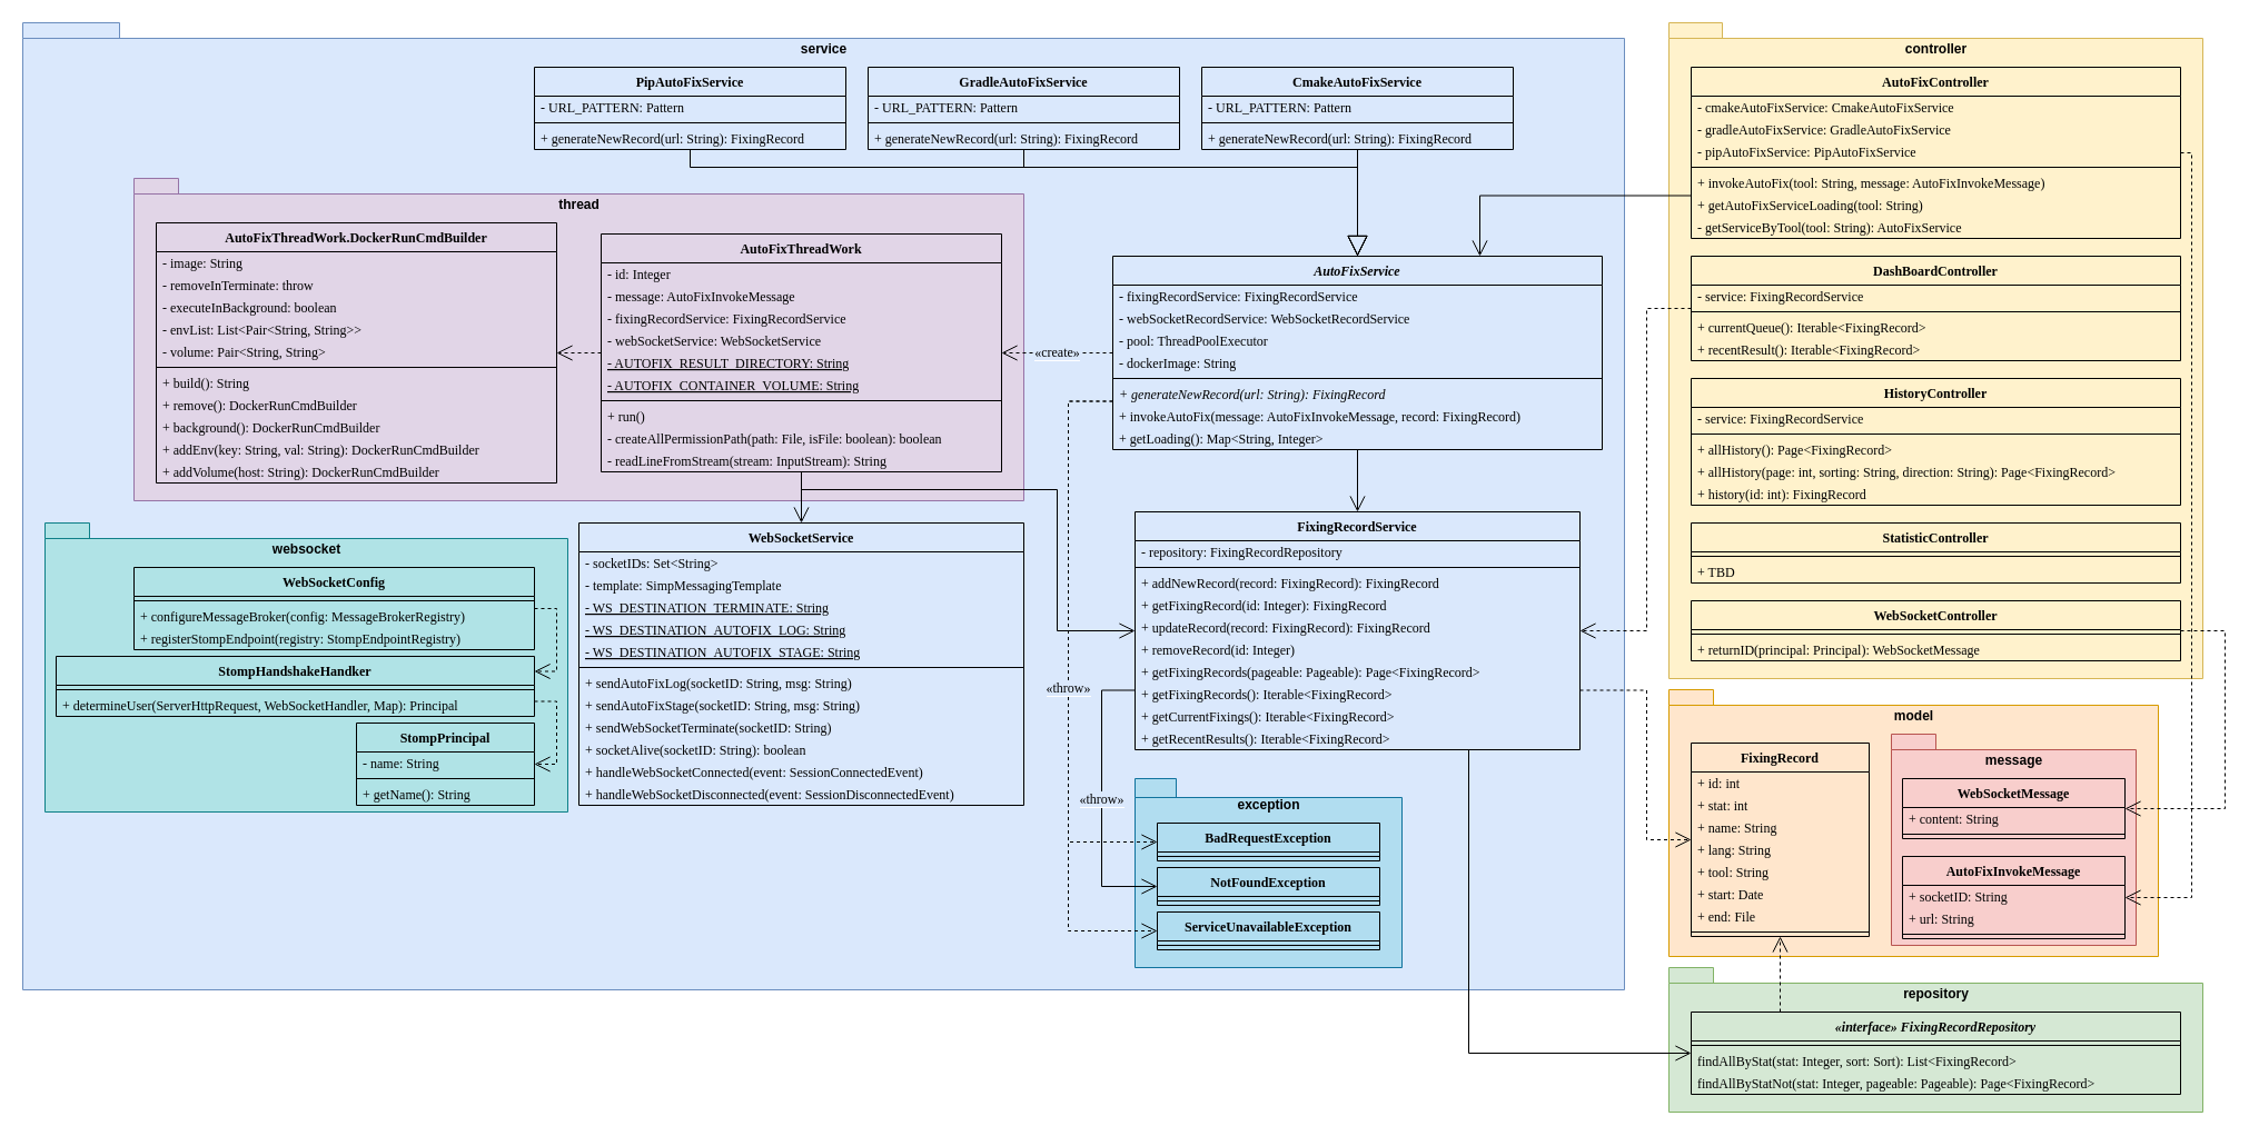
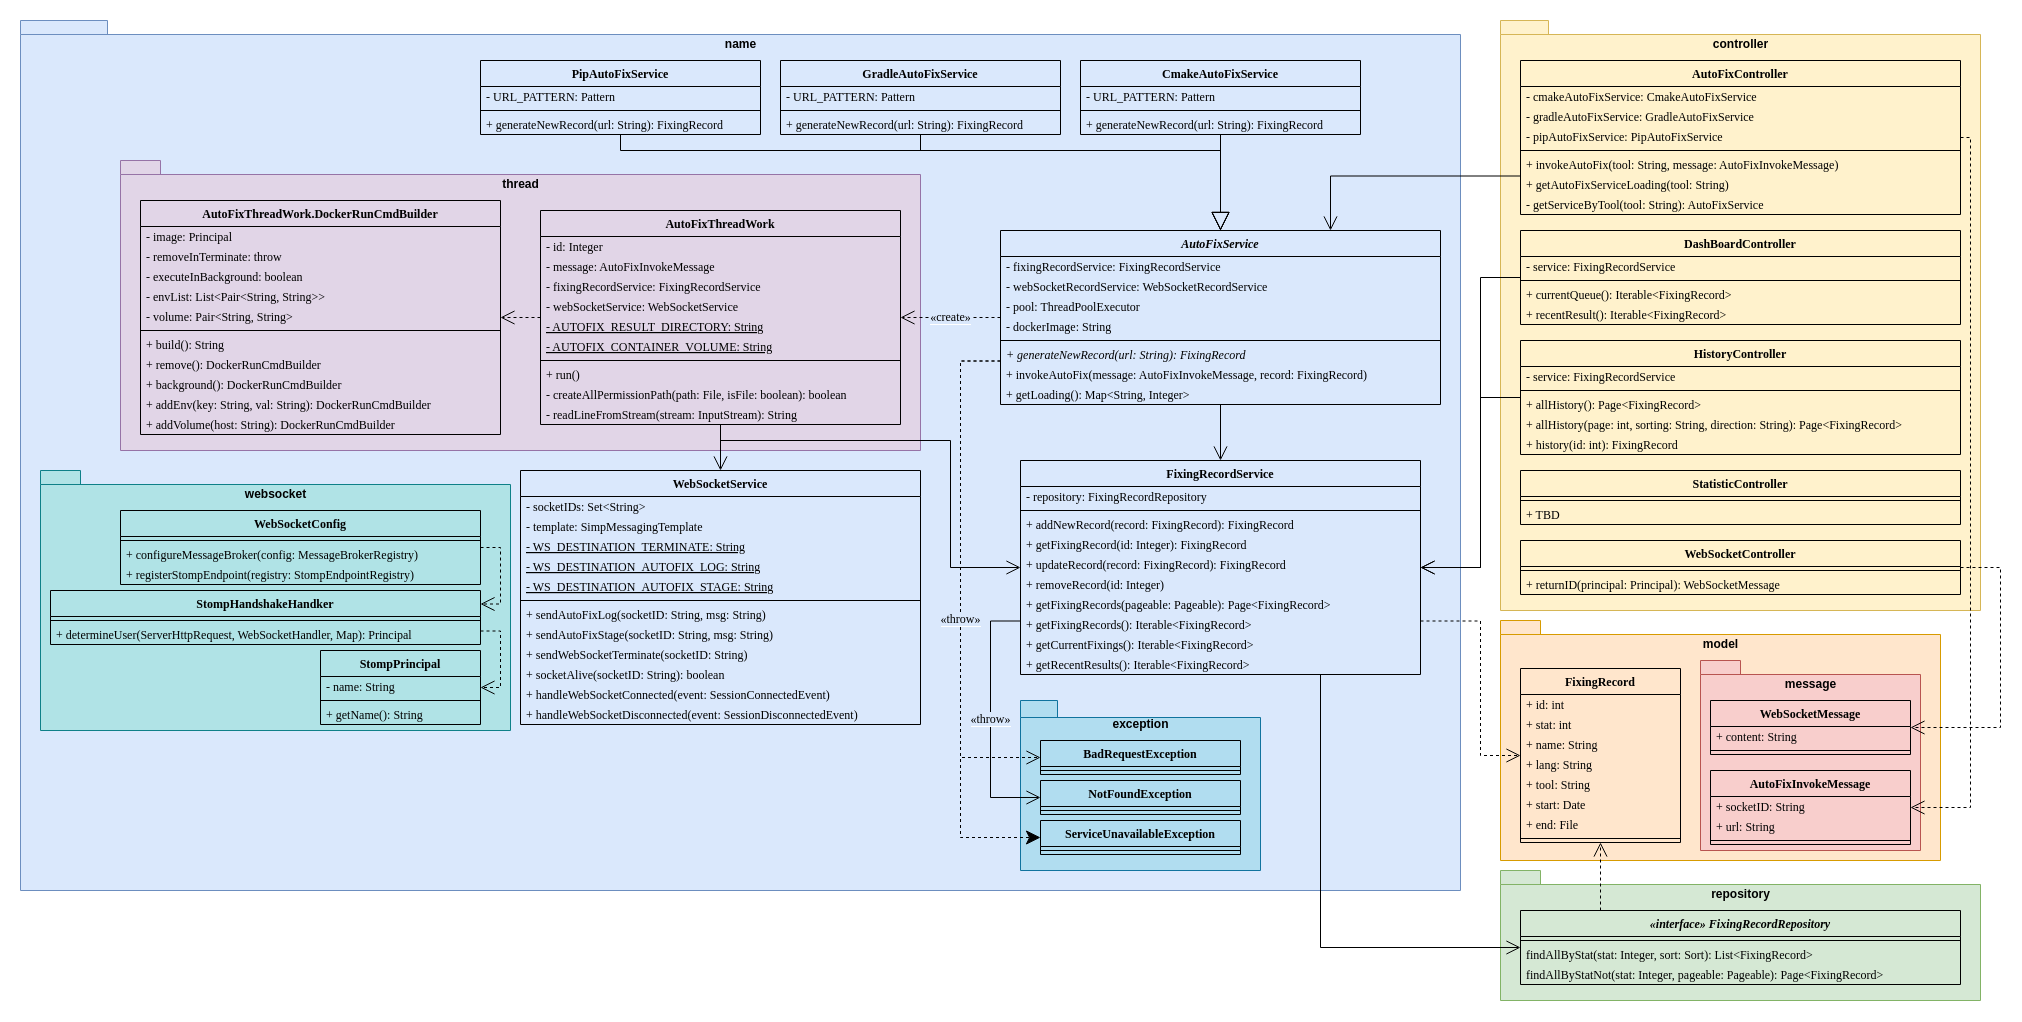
- <mxCell id="3" value="service" style="shape=folder;fontStyle=1;spacingTop=10;tabWidth=40;tabHeight=14;tabPosition=left;html=1;verticalAlign=top;fillColor=#dae8fc;strokeColor=#6c8ebf;" parent="2" vertex="1"><mxGeometry width="1440" height="870" as="geometry" /></mxCell>
+ <mxCell id="3" value="name" style="shape=folder;fontStyle=1;spacingTop=10;tabWidth=40;tabHeight=14;tabPosition=left;html=1;verticalAlign=top;fillColor=#dae8fc;strokeColor=#6c8ebf;" parent="2" vertex="1"><mxGeometry width="1440" height="870" as="geometry" /></mxCell>
- <mxCell id="19" value="- image: String" style="text;strokeColor=none;fillColor=none;align=left;verticalAlign=middle;spacingLeft=4;spacingRight=4;overflow=hidden;rotatable=0;points=[[0,0.5],[1,0.5]];portConstraint=eastwest;fontFamily=Garamond;" parent="18" vertex="1"><mxGeometry y="26" width="360" height="20" as="geometry" /></mxCell>
+ <mxCell id="19" value="- image: Principal" style="text;strokeColor=none;fillColor=none;align=left;verticalAlign=middle;spacingLeft=4;spacingRight=4;overflow=hidden;rotatable=0;points=[[0,0.5],[1,0.5]];portConstraint=eastwest;fontFamily=Garamond;" parent="18" vertex="1"><mxGeometry y="26" width="360" height="20" as="geometry" /></mxCell>
- <mxCell id="163" value="" style="endArrow=open;endFill=1;endSize=12;html=1;exitX=0;exitY=0.5;exitDx=0;exitDy=0;entryX=1;entryY=0.5;entryDx=0;entryDy=0;edgeStyle=orthogonalEdgeStyle;rounded=0;dashed=1;" parent="1" source="119" target="60" edge="1"><mxGeometry width="160" relative="1" as="geometry"><mxPoint x="1480" y="360" as="sourcePoint" /><mxPoint x="1480" y="540" as="targetPoint" /><Array as="points"><mxPoint x="1480" y="277" /><mxPoint x="1480" y="567" /></Array></mxGeometry></mxCell>
+ <mxCell id="163" value="" style="endArrow=open;endFill=1;endSize=12;html=1;exitX=0;exitY=0.5;exitDx=0;exitDy=0;entryX=1;entryY=0.5;entryDx=0;entryDy=0;edgeStyle=orthogonalEdgeStyle;rounded=0;" parent="1" source="119" target="60" edge="1"><mxGeometry width="160" relative="1" as="geometry"><mxPoint x="1480" y="360" as="sourcePoint" /><mxPoint x="1480" y="540" as="targetPoint" /><Array as="points"><mxPoint x="1480" y="277" /><mxPoint x="1480" y="567" /></Array></mxGeometry></mxCell>
+ <mxCell id="164" value="" style="endArrow=open;endFill=1;endSize=12;html=1;exitX=0;exitY=0.5;exitDx=0;exitDy=0;entryX=1;entryY=0.5;entryDx=0;entryDy=0;edgeStyle=orthogonalEdgeStyle;rounded=0;" parent="1" source="124" target="60" edge="1"><mxGeometry width="160" relative="1" as="geometry"><mxPoint x="1530" y="287" as="sourcePoint" /><mxPoint x="1180" y="483" as="targetPoint" /><Array as="points"><mxPoint x="1480" y="397" /><mxPoint x="1480" y="567" /></Array></mxGeometry></mxCell>
- <mxCell id="93" value="&lt;span style=&quot;font-family: &amp;#34;garamond&amp;#34; ; font-size: 12px ; background-color: rgb(218 , 232 , 252)&quot;&gt;«throw»&lt;/span&gt;" style="endArrow=open;endSize=12;dashed=1;html=1;entryX=0;entryY=0.5;entryDx=0;entryDy=0;exitX=0;exitY=0.75;exitDx=0;exitDy=0;rounded=0;edgeStyle=orthogonalEdgeStyle;" parent="2" source="71" target="39" edge="1"><mxGeometry width="160" relative="1" as="geometry"><mxPoint x="900" y="740" as="sourcePoint" /><mxPoint x="920" y="916.5" as="targetPoint" /><Array as="points"><mxPoint x="940" y="341" /><mxPoint x="940" y="817" /></Array></mxGeometry></mxCell>
+ <mxCell id="93" value="&lt;span style=&quot;font-family: &amp;#34;garamond&amp;#34; ; font-size: 12px ; background-color: rgb(218 , 232 , 252)&quot;&gt;«throw»&lt;/span&gt;" style="endArrow=classic;endSize=12;dashed=1;html=1;entryX=0;entryY=0.5;entryDx=0;entryDy=0;exitX=0;exitY=0.75;exitDx=0;exitDy=0;rounded=0;edgeStyle=orthogonalEdgeStyle;" parent="2" source="71" target="39" edge="1"><mxGeometry width="160" relative="1" as="geometry"><mxPoint x="900" y="740" as="sourcePoint" /><mxPoint x="920" y="916.5" as="targetPoint" /><Array as="points"><mxPoint x="940" y="341" /><mxPoint x="940" y="817" /></Array></mxGeometry></mxCell>
